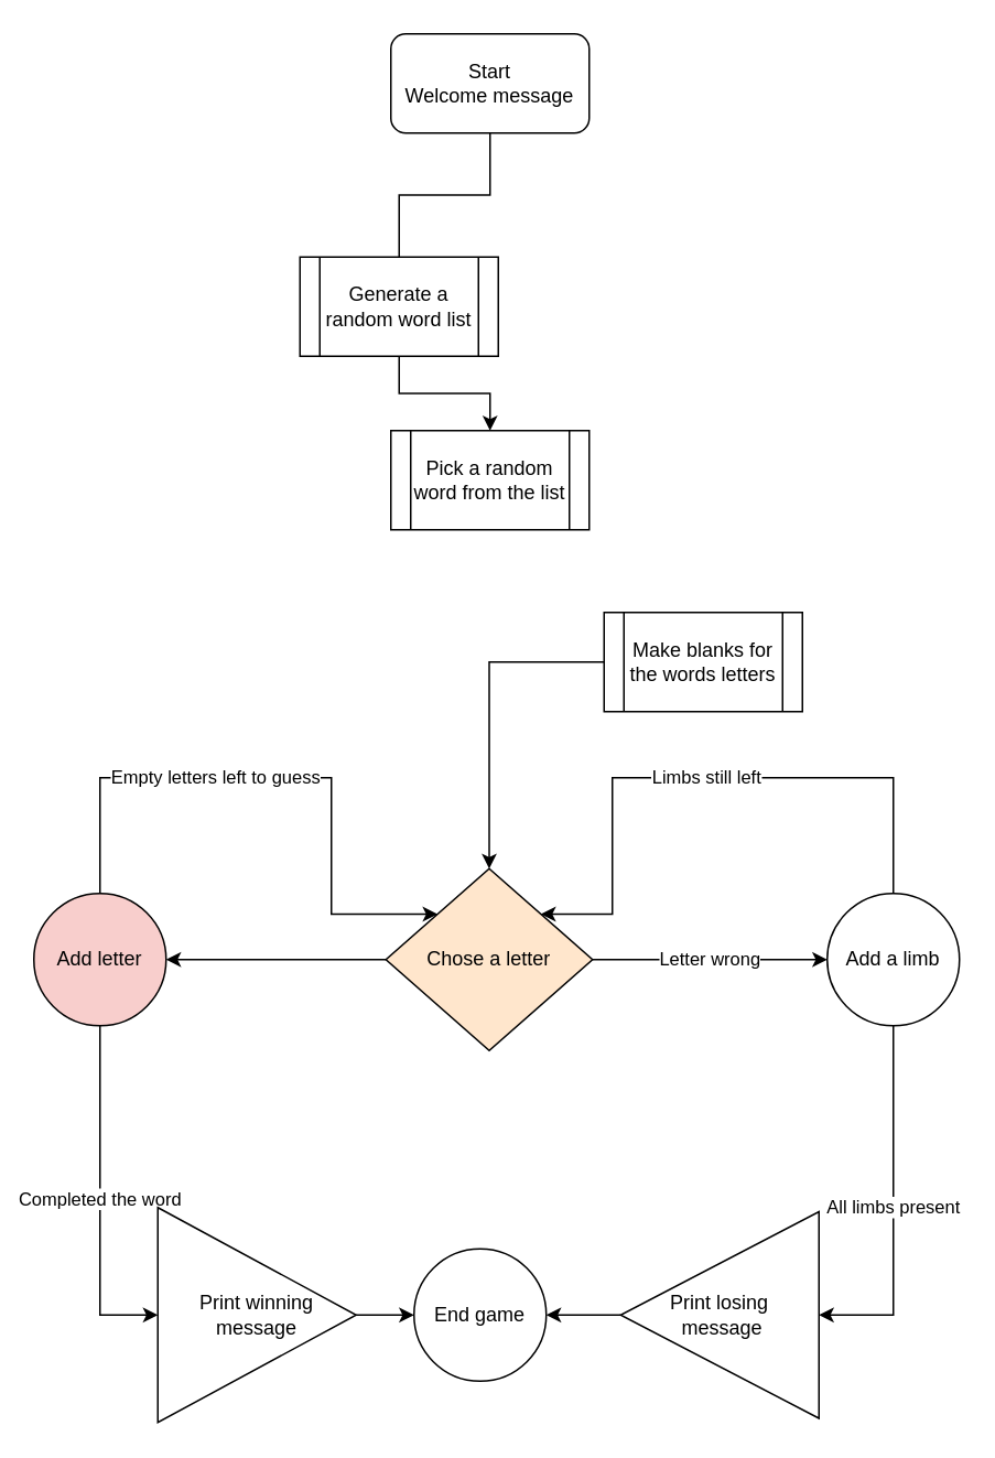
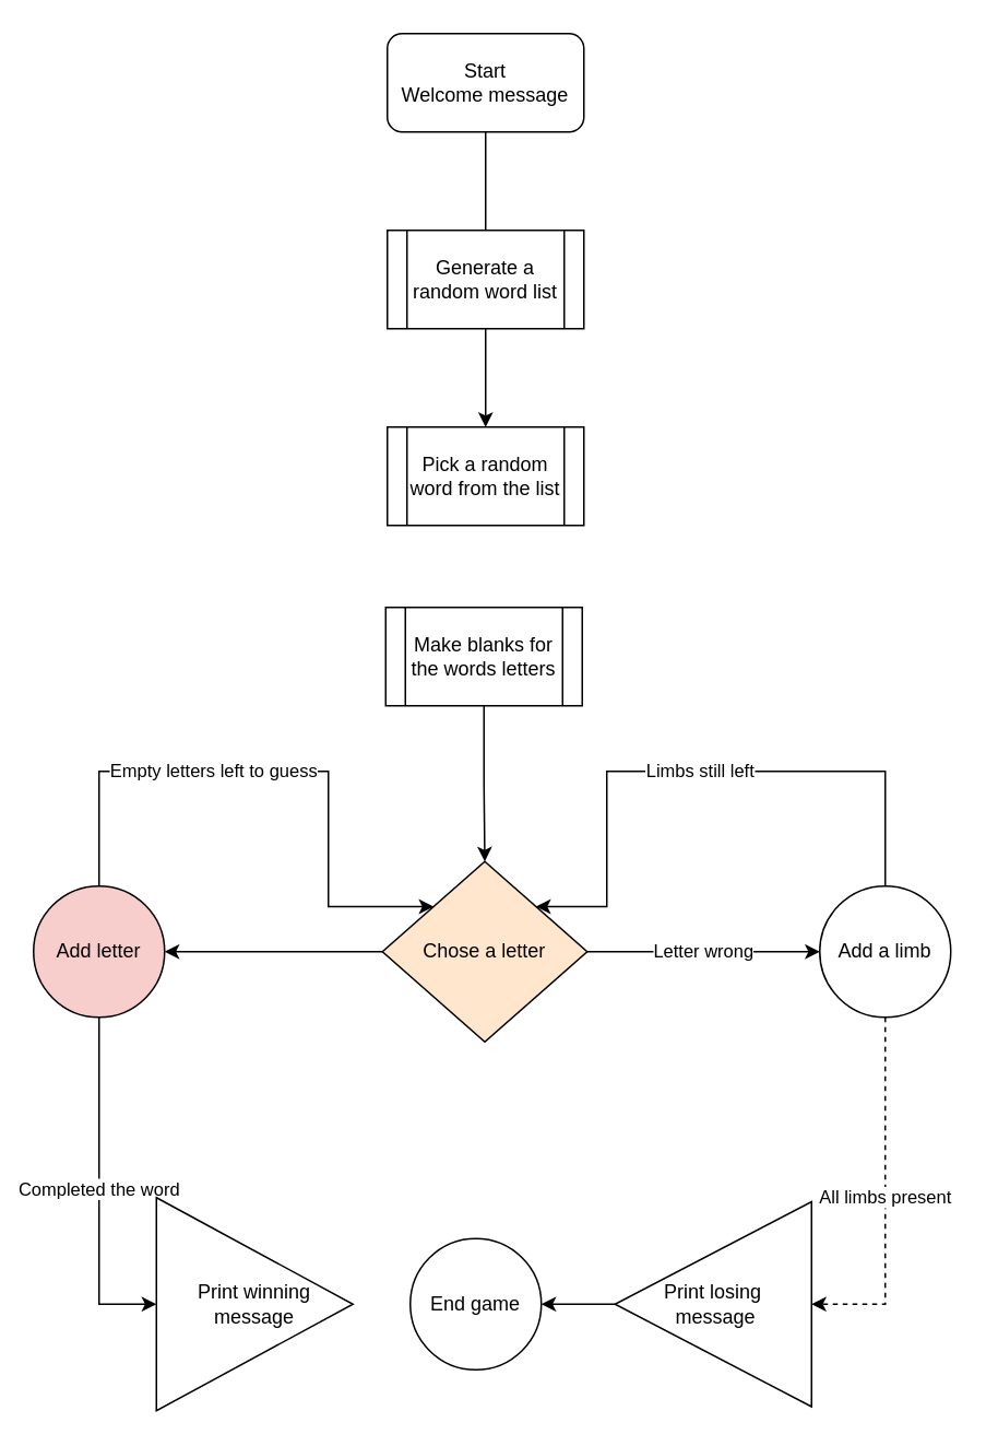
- <mxCell id="20" value="Generate a random word list" style="shape=process;whiteSpace=wrap;html=1;backgroundOutline=1;" vertex="1" parent="1"><mxGeometry x="181" y="155" width="120" height="60" as="geometry" /></mxCell>
+ <mxCell id="20" value="Generate a random word list" style="shape=process;whiteSpace=wrap;html=1;backgroundOutline=1;" vertex="1" parent="1"><mxGeometry x="236" y="140" width="120" height="60" as="geometry" /></mxCell>
- <mxCell id="22" value="Make blanks for the words letters" style="shape=process;whiteSpace=wrap;html=1;backgroundOutline=1;" vertex="1" parent="1"><mxGeometry x="365" y="370" width="120" height="60" as="geometry" /></mxCell>
+ <mxCell id="22" value="Make blanks for the words letters" style="shape=process;whiteSpace=wrap;html=1;backgroundOutline=1;" vertex="1" parent="1"><mxGeometry x="235" y="370" width="120" height="60" as="geometry" /></mxCell>
- <mxCell id="8" value="All limbs present" style="edgeStyle=orthogonalEdgeStyle;rounded=0;orthogonalLoop=1;jettySize=auto;html=1;exitX=0.5;exitY=1;exitDx=0;exitDy=0;entryX=0;entryY=0.5;entryDx=0;entryDy=0;" edge="1" parent="1" source="9" target="17"><mxGeometry relative="1" as="geometry"><mxPoint x="570" y="1070" as="targetPoint" /><Array as="points"><mxPoint x="540" y="795" /></Array></mxGeometry></mxCell>
+ <mxCell id="8" value="All limbs present" style="edgeStyle=orthogonalEdgeStyle;rounded=0;orthogonalLoop=1;jettySize=auto;html=1;exitX=0.5;exitY=1;exitDx=0;exitDy=0;entryX=0;entryY=0.5;entryDx=0;entryDy=0;dashed=1;" edge="1" parent="1" source="9" target="17"><mxGeometry relative="1" as="geometry"><mxPoint x="570" y="1070" as="targetPoint" /><Array as="points"><mxPoint x="540" y="795" /></Array></mxGeometry></mxCell>
- <mxCell id="14" style="edgeStyle=orthogonalEdgeStyle;rounded=0;orthogonalLoop=1;jettySize=auto;html=1;" edge="1" parent="1" source="15" target="13"><mxGeometry relative="1" as="geometry" /></mxCell>
